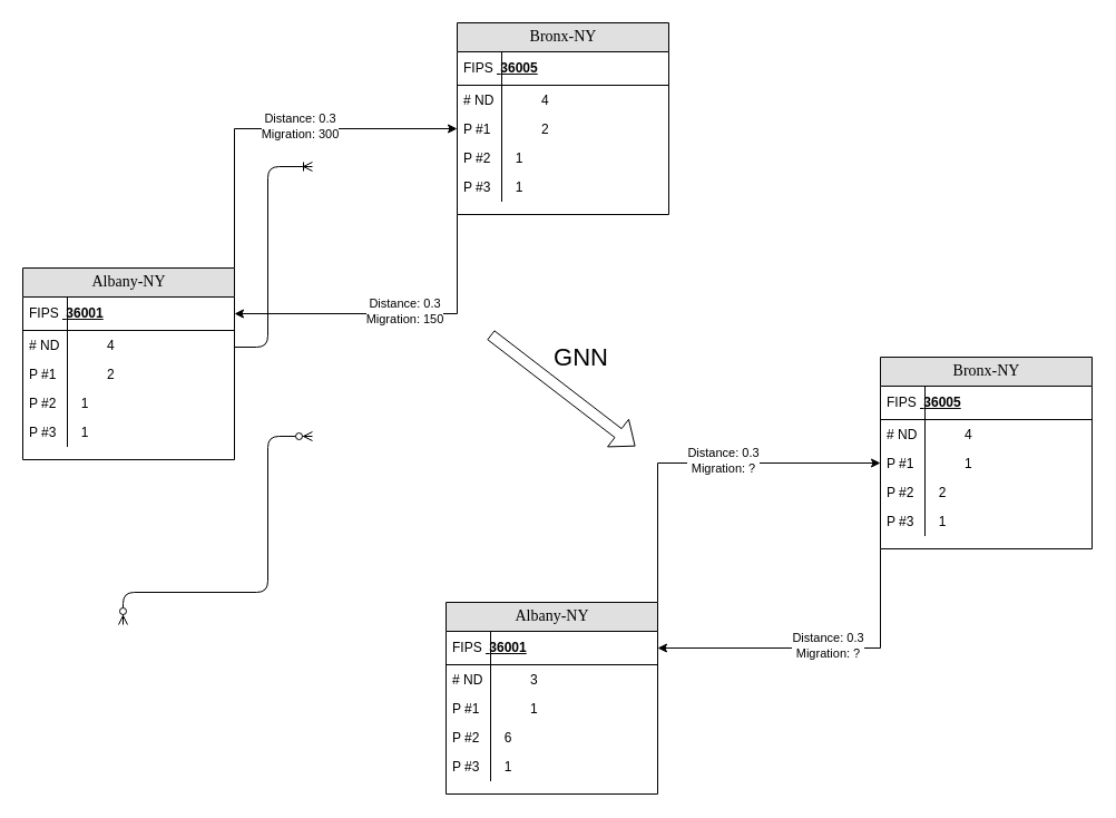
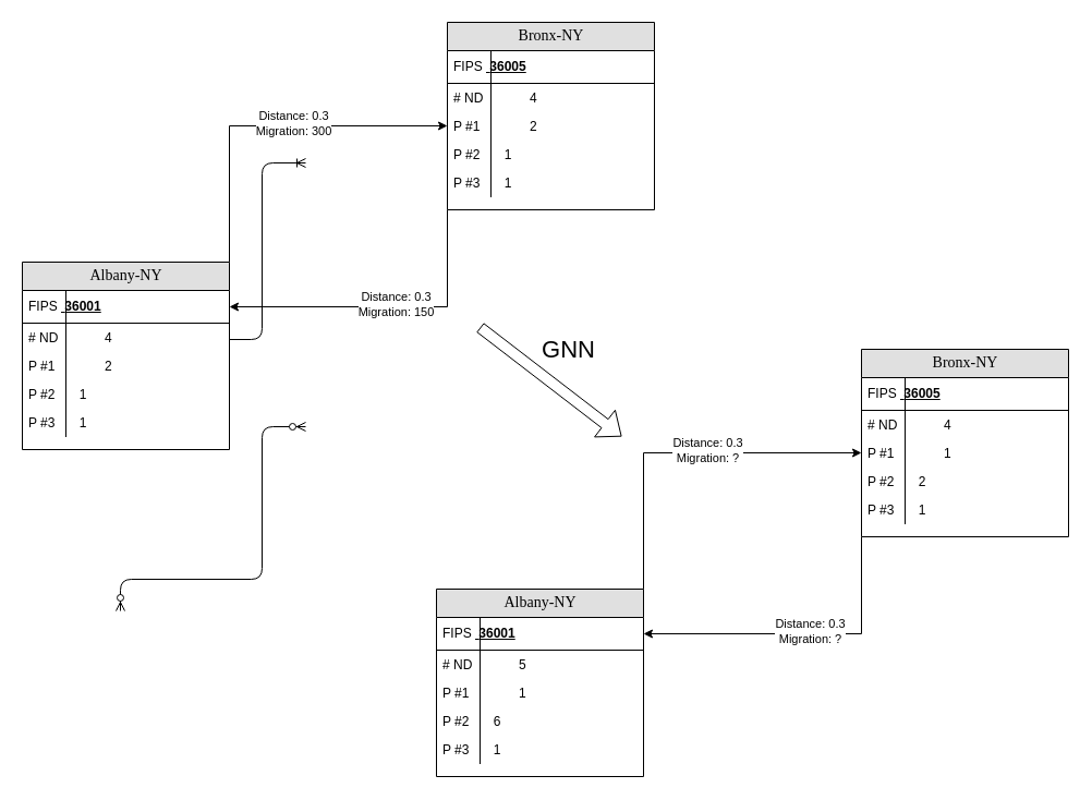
- <mxCell id="35" value="&lt;blockquote style=&quot;margin: 0 0 0 40px; border: none; padding: 0px;&quot;&gt;3&lt;/blockquote&gt;" style="shape=partialRectangle;top=0;left=0;right=0;bottom=0;html=1;align=left;verticalAlign=top;fillColor=none;spacingLeft=34;spacingRight=4;whiteSpace=wrap;overflow=hidden;rotatable=0;points=[[0,0.5],[1,0.5]];portConstraint=eastwest;dropTarget=0;" vertex="1" parent="32"><mxGeometry y="56" width="190" height="26" as="geometry" /></mxCell>
+ <mxCell id="35" value="&lt;blockquote style=&quot;margin: 0 0 0 40px; border: none; padding: 0px;&quot;&gt;5&lt;/blockquote&gt;" style="shape=partialRectangle;top=0;left=0;right=0;bottom=0;html=1;align=left;verticalAlign=top;fillColor=none;spacingLeft=34;spacingRight=4;whiteSpace=wrap;overflow=hidden;rotatable=0;points=[[0,0.5],[1,0.5]];portConstraint=eastwest;dropTarget=0;" vertex="1" parent="32"><mxGeometry y="56" width="190" height="26" as="geometry" /></mxCell>
